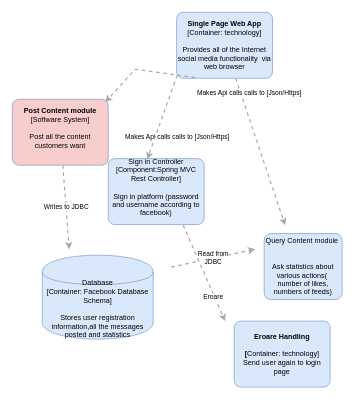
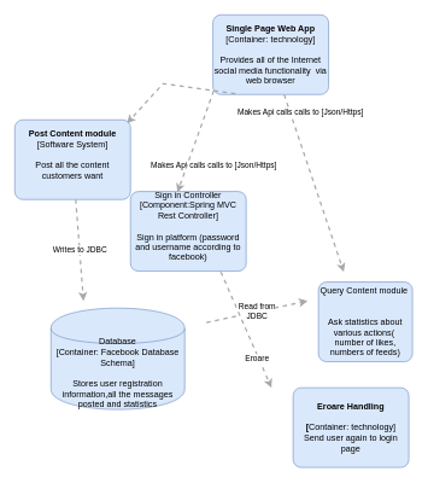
- <mxCell id="8" value="&lt;b&gt;Post Content module&lt;/b&gt;&lt;br&gt;&lt;div&gt;[Software System]&lt;/div&gt;&lt;div&gt;&lt;br&gt;&lt;/div&gt;&lt;div&gt;Post all the content customers want&lt;br&gt;&lt;/div&gt;&lt;div&gt;&lt;br&gt;&lt;/div&gt;" style="rounded=1;whiteSpace=wrap;html=1;labelBackgroundColor=none;fillColor=#f8cecc;fontColor=#000000;align=center;arcSize=10;strokeColor=#6c8ebf;points=[[0.25,0,0],[0.5,0,0],[0.75,0,0],[1,0.25,0],[1,0.5,0],[1,0.75,0],[0.75,1,0],[0.5,1,0],[0.25,1,0],[0,0.75,0],[0,0.5,0],[0,0.25,0]];" vertex="1" parent="1"><mxGeometry x="20" y="165" width="160" height="110.0" as="geometry" /></mxCell>
+ <mxCell id="8" value="&lt;b&gt;Post Content module&lt;/b&gt;&lt;br&gt;&lt;div&gt;[Software System]&lt;/div&gt;&lt;div&gt;&lt;br&gt;&lt;/div&gt;&lt;div&gt;Post all the content customers want&lt;br&gt;&lt;/div&gt;&lt;div&gt;&lt;br&gt;&lt;/div&gt;" style="rounded=1;whiteSpace=wrap;html=1;labelBackgroundColor=none;fillColor=#dae8fc;fontColor=#000000;align=center;arcSize=10;strokeColor=#6c8ebf;points=[[0.25,0,0],[0.5,0,0],[0.75,0,0],[1,0.25,0],[1,0.5,0],[1,0.75,0],[0.75,1,0],[0.5,1,0],[0.25,1,0],[0,0.75,0],[0,0.5,0],[0,0.25,0]];" vertex="1" parent="1"><mxGeometry x="20" y="165" width="160" height="110.0" as="geometry" /></mxCell>
- <mxCell id="13" value="&lt;div&gt;&lt;span&gt;&lt;b&gt;Eroare Handling&lt;br&gt;&lt;/b&gt;&lt;/span&gt;&lt;/div&gt;&lt;div&gt;&lt;span&gt;&lt;b&gt;&lt;br&gt;&lt;/b&gt;&lt;/span&gt;&lt;/div&gt;&lt;div&gt;&lt;span&gt;&lt;b&gt;[&lt;/b&gt;&lt;/span&gt;Container:&amp;nbsp;&lt;span&gt;technology&lt;/span&gt;&lt;span&gt;]&lt;/span&gt;&lt;/div&gt;&lt;div&gt;Send user again to login page&lt;br&gt;&lt;/div&gt;" style="rounded=1;whiteSpace=wrap;html=1;labelBackgroundColor=none;fillColor=#dae8fc;fontColor=#000000;align=center;arcSize=10;strokeColor=#6c8ebf;points=[[0.25,0,0],[0.5,0,0],[0.75,0,0],[1,0.25,0],[1,0.5,0],[1,0.75,0],[0.75,1,0],[0.5,1,0],[0.25,1,0],[0,0.75,0],[0,0.5,0],[0,0.25,0]];" vertex="1" parent="1"><mxGeometry x="390" y="535" width="160" height="110.0" as="geometry" /></mxCell>
+ <mxCell id="13" value="&lt;div&gt;&lt;span&gt;&lt;b&gt;Eroare Handling&lt;br&gt;&lt;/b&gt;&lt;/span&gt;&lt;/div&gt;&lt;div&gt;&lt;span&gt;&lt;b&gt;&lt;br&gt;&lt;/b&gt;&lt;/span&gt;&lt;/div&gt;&lt;div&gt;&lt;span&gt;&lt;b&gt;[&lt;/b&gt;&lt;/span&gt;Container:&amp;nbsp;&lt;span&gt;technology&lt;/span&gt;&lt;span&gt;]&lt;/span&gt;&lt;/div&gt;&lt;div&gt;Send user again to login page&lt;br&gt;&lt;/div&gt;" style="rounded=1;whiteSpace=wrap;html=1;labelBackgroundColor=none;fillColor=#dae8fc;fontColor=#000000;align=center;arcSize=10;strokeColor=#6c8ebf;points=[[0.25,0,0],[0.5,0,0],[0.75,0,0],[1,0.25,0],[1,0.5,0],[1,0.75,0],[0.75,1,0],[0.5,1,0],[0.25,1,0],[0,0.75,0],[0,0.5,0],[0,0.25,0]];" vertex="1" parent="1"><mxGeometry x="405" y="535" width="160" height="110.0" as="geometry" /></mxCell>
